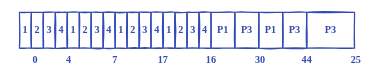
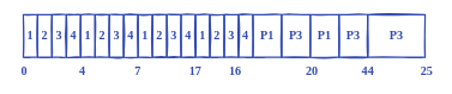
- <mxCell id="23" value="0" style="text;fillColor=none;align=center;verticalAlign=middle;rounded=0;shadow=0;sketch=1;fontFamily=Ink Free;fontSize=17;fontStyle=1;spacingRight=0;fontColor=#324AB2;spacingBottom=5;" vertex="1" parent="1"><mxGeometry x="45" y="90" width="25" height="20" as="geometry" /></mxCell>
+ <mxCell id="23" value="0" style="text;fillColor=none;align=center;verticalAlign=middle;rounded=0;shadow=0;sketch=1;fontFamily=Ink Free;fontSize=17;fontStyle=1;spacingRight=0;fontColor=#324AB2;spacingBottom=5;" vertex="1" parent="1"><mxGeometry x="20" y="90" width="25" height="20" as="geometry" /></mxCell>
- <mxCell id="29" value="16" style="text;fillColor=none;align=center;verticalAlign=middle;rounded=0;shadow=0;sketch=1;fontFamily=Ink Free;fontSize=17;fontStyle=1;spacingRight=0;fontColor=#324AB2;spacingBottom=5;" vertex="1" parent="1"><mxGeometry x="339" y="90" width="25" height="20" as="geometry" /></mxCell>
+ <mxCell id="29" value="16" style="text;fillColor=none;align=center;verticalAlign=middle;rounded=0;shadow=0;sketch=1;fontFamily=Ink Free;fontSize=17;fontStyle=1;spacingRight=0;fontColor=#324AB2;spacingBottom=5;" vertex="1" parent="1"><mxGeometry x="314" y="90" width="25" height="20" as="geometry" /></mxCell>
- <mxCell id="25" value="30" style="text;fillColor=none;align=center;verticalAlign=middle;rounded=0;shadow=0;sketch=1;fontFamily=Ink Free;fontSize=17;fontStyle=1;spacingRight=0;fontColor=#324AB2;spacingBottom=5;" vertex="1" parent="1"><mxGeometry x="421" y="90" width="25" height="20" as="geometry" /></mxCell>
+ <mxCell id="25" value="20" style="text;fillColor=none;align=center;verticalAlign=middle;rounded=0;shadow=0;sketch=1;fontFamily=Ink Free;fontSize=17;fontStyle=1;spacingRight=0;fontColor=#324AB2;spacingBottom=5;" vertex="1" parent="1"><mxGeometry x="421" y="90" width="25" height="20" as="geometry" /></mxCell>
